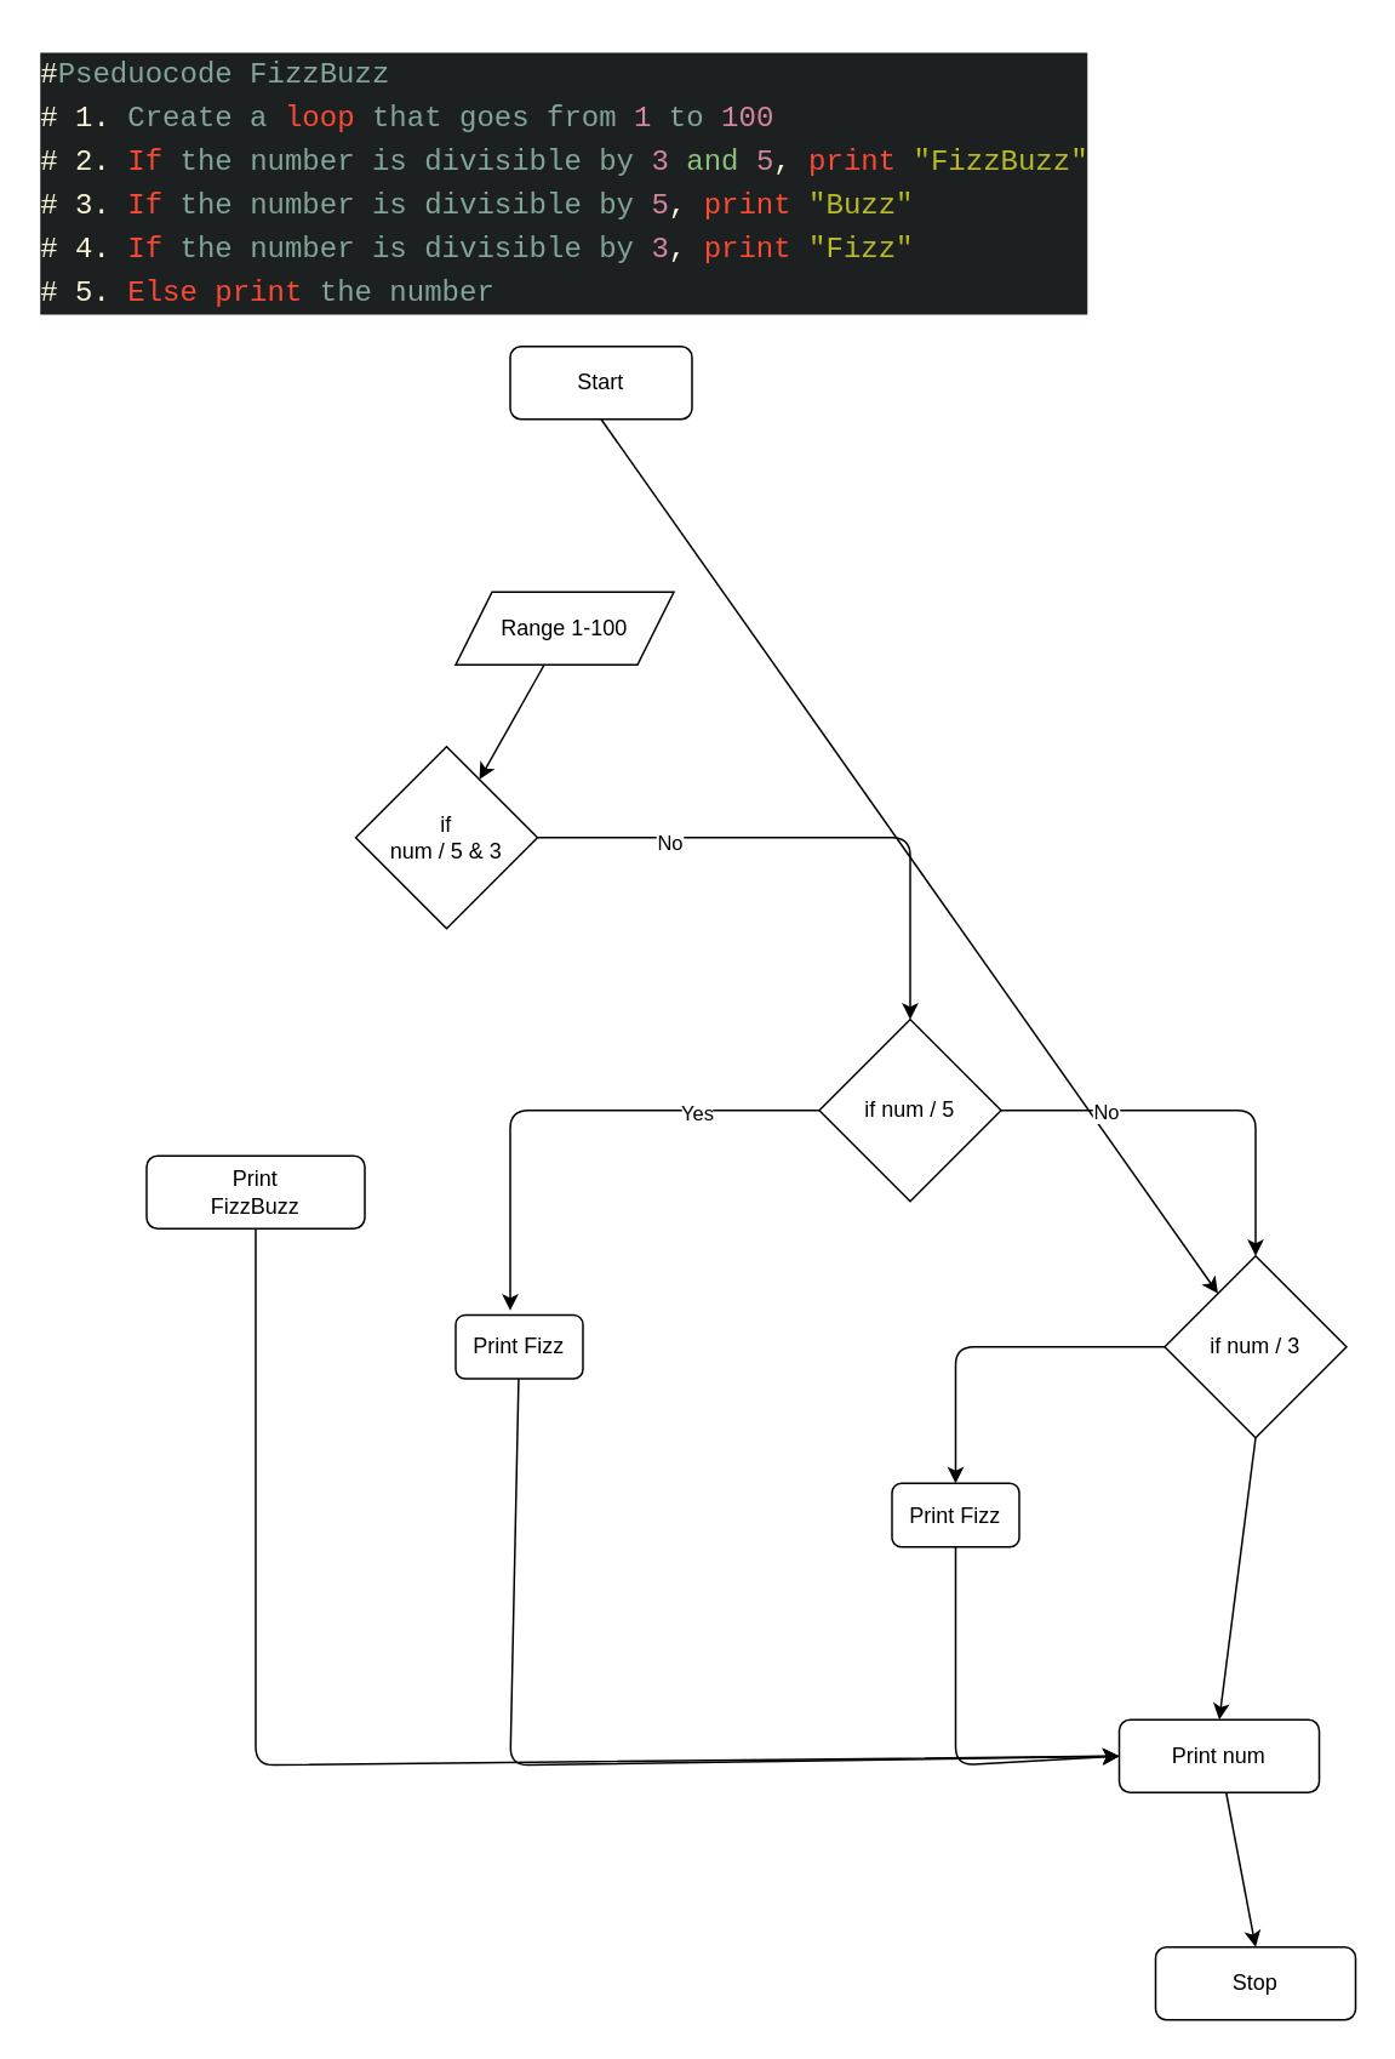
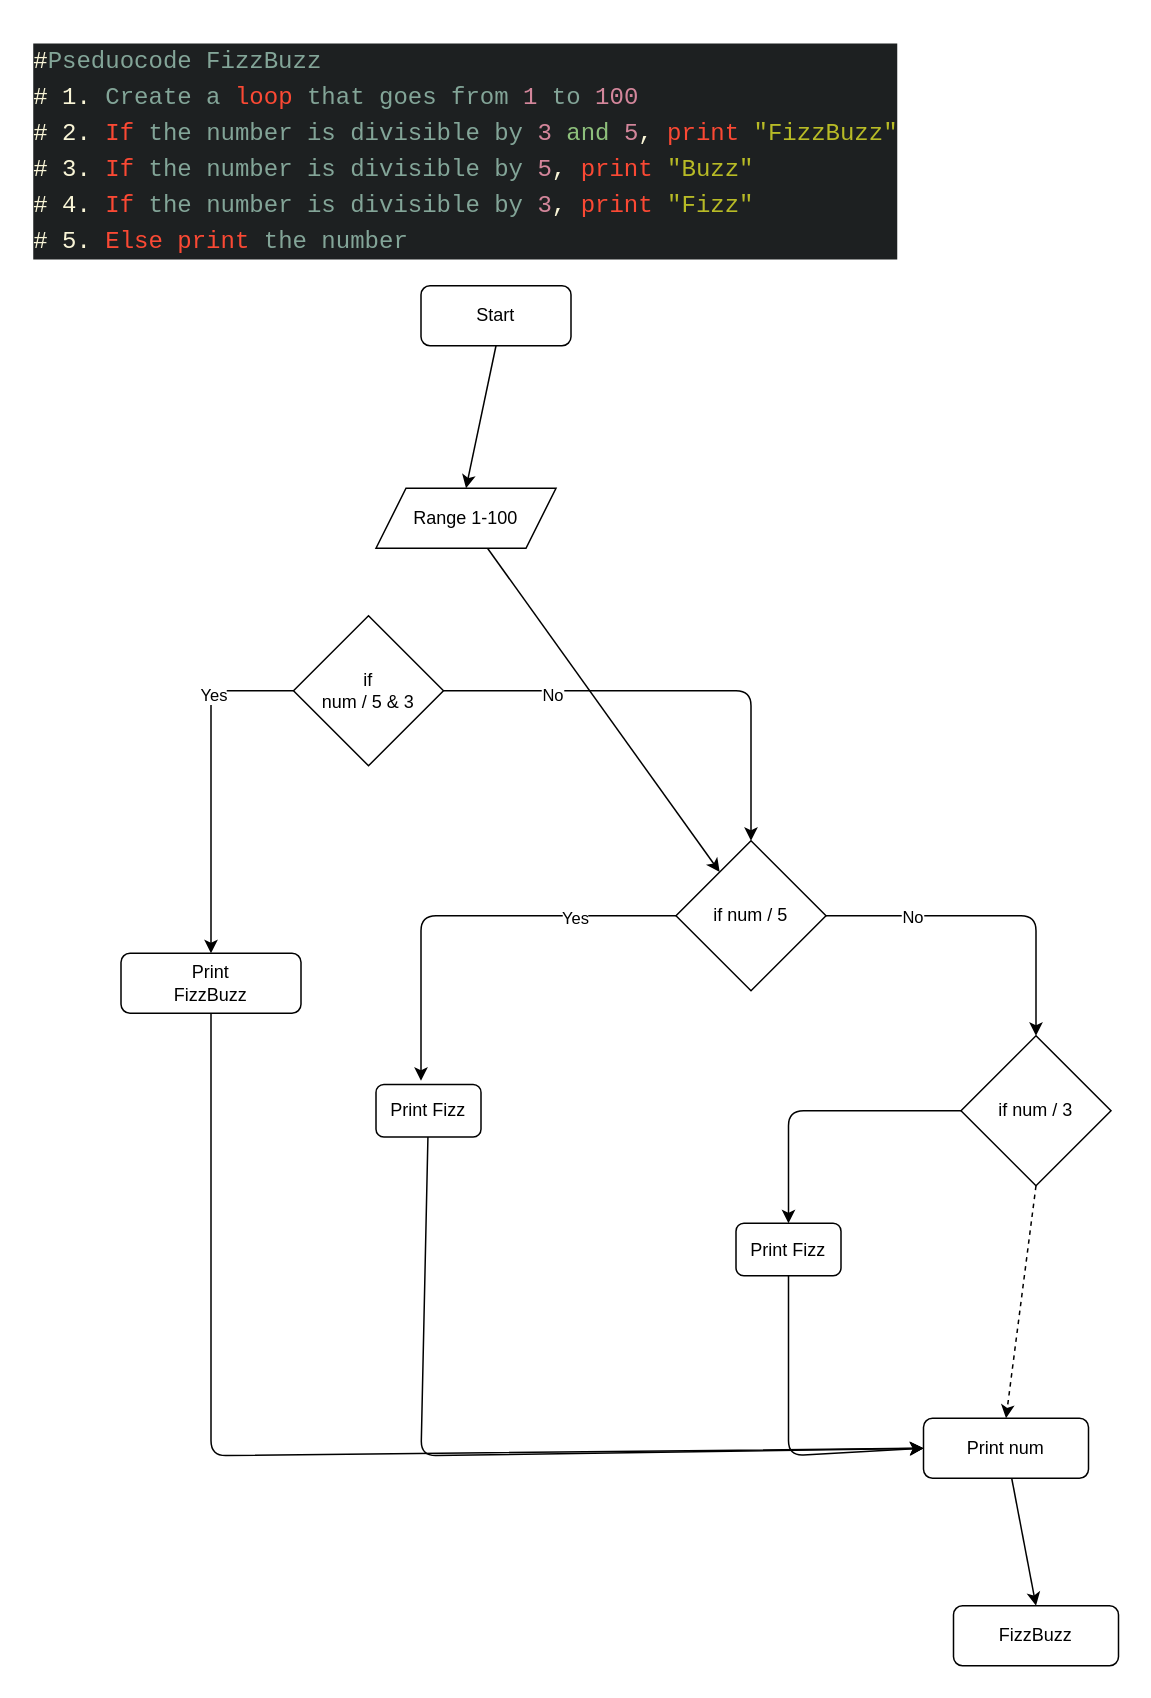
- <mxCell id="3" style="edgeStyle=none;html=1;exitX=0.5;exitY=1;exitDx=0;exitDy=0;" edge="1" parent="1" source="4" target="21"><mxGeometry relative="1" as="geometry" /></mxCell>
+ <mxCell id="3" style="edgeStyle=none;html=1;exitX=0.5;exitY=1;exitDx=0;exitDy=0;entryX=0.5;entryY=0;entryDx=0;entryDy=0;" edge="1" parent="1" source="4" target="6"><mxGeometry relative="1" as="geometry" /></mxCell>
- <mxCell id="5" style="edgeStyle=none;html=1;" edge="1" parent="1" source="6" target="11"><mxGeometry relative="1" as="geometry" /></mxCell>
+ <mxCell id="5" style="edgeStyle=none;html=1;" edge="1" parent="1" source="6" target="18"><mxGeometry relative="1" as="geometry" /></mxCell>
+ <mxCell id="7" style="edgeStyle=none;html=1;entryX=0.5;entryY=0;entryDx=0;entryDy=0;" edge="1" parent="1" source="11" target="13"><mxGeometry relative="1" as="geometry"><Array as="points"><mxPoint x="140" y="460" /></Array></mxGeometry></mxCell>
+ <mxCell id="8" value="Yes" style="edgeLabel;html=1;align=center;verticalAlign=middle;resizable=0;points=[];" vertex="1" connectable="0" parent="7"><mxGeometry x="-0.504" y="1" relative="1" as="geometry"><mxPoint as="offset" /></mxGeometry></mxCell>
- <mxCell id="19" style="edgeStyle=none;html=1;exitX=0.5;exitY=1;exitDx=0;exitDy=0;entryX=0.5;entryY=0;entryDx=0;entryDy=0;" edge="1" parent="1" source="21" target="25"><mxGeometry relative="1" as="geometry" /></mxCell>
+ <mxCell id="19" style="edgeStyle=none;html=1;exitX=0.5;exitY=1;exitDx=0;exitDy=0;entryX=0.5;entryY=0;entryDx=0;entryDy=0;dashed=1;" edge="1" parent="1" source="21" target="25"><mxGeometry relative="1" as="geometry" /></mxCell>
- <mxCell id="28" value="Stop" style="rounded=1;whiteSpace=wrap;html=1;fontFamily=Helvetica;fontSize=12;fontColor=default;align=center;strokeColor=default;fillColor=default;" vertex="1" parent="1"><mxGeometry x="635" y="1070" width="110" height="40" as="geometry" /></mxCell>
+ <mxCell id="28" value="FizzBuzz" style="rounded=1;whiteSpace=wrap;html=1;fontFamily=Helvetica;fontSize=12;fontColor=default;align=center;strokeColor=default;fillColor=default;" vertex="1" parent="1"><mxGeometry x="635" y="1070" width="110" height="40" as="geometry" /></mxCell>
